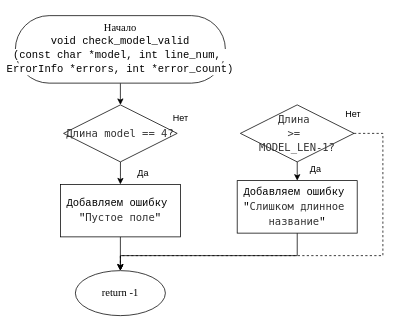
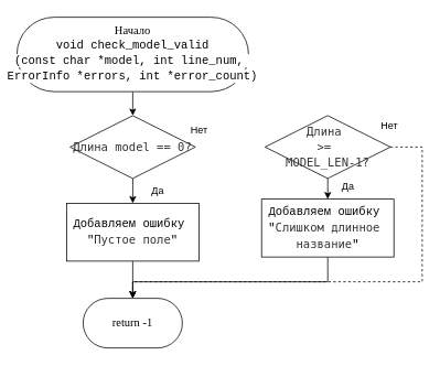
- <mxCell id="5" value="&lt;div style=&quot;line-height: 19px; white-space: pre;&quot;&gt;&lt;div style=&quot;line-height: 19px;&quot;&gt;&lt;div style=&quot;line-height: 19px;&quot;&gt;&lt;span style=&quot;color: rgb(51, 51, 51); white-space-collapse: collapse;&quot;&gt;&lt;font face=&quot;Consolas, Monaco, Andale Mono, Ubuntu Mono, monospace&quot; style=&quot;&quot;&gt;Длина model == 4?&lt;/font&gt;&lt;/span&gt;&lt;/div&gt;&lt;/div&gt;&lt;/div&gt;" style="rhombus;whiteSpace=wrap;html=1;rounded=1;strokeColor=default;align=center;verticalAlign=middle;arcSize=0;fontFamily=Consolas;fontSize=14;fontColor=default;fillColor=default;" vertex="1" parent="1"><mxGeometry x="84.25" y="139" width="151.5" height="76" as="geometry" /></mxCell>
+ <mxCell id="5" value="&lt;div style=&quot;line-height: 19px; white-space: pre;&quot;&gt;&lt;div style=&quot;line-height: 19px;&quot;&gt;&lt;div style=&quot;line-height: 19px;&quot;&gt;&lt;span style=&quot;color: rgb(51, 51, 51); white-space-collapse: collapse;&quot;&gt;&lt;font face=&quot;Consolas, Monaco, Andale Mono, Ubuntu Mono, monospace&quot; style=&quot;&quot;&gt;Длина model == 0?&lt;/font&gt;&lt;/span&gt;&lt;/div&gt;&lt;/div&gt;&lt;/div&gt;" style="rhombus;whiteSpace=wrap;html=1;rounded=1;strokeColor=default;align=center;verticalAlign=middle;arcSize=0;fontFamily=Consolas;fontSize=14;fontColor=default;fillColor=default;" vertex="1" parent="1"><mxGeometry x="84.25" y="139" width="151.5" height="76" as="geometry" /></mxCell>
- <mxCell id="13" value="return -1" style="ellipse;whiteSpace=wrap;html=1;fontSize=14;fontFamily=Consolas;arcSize=50;" vertex="1" parent="1"><mxGeometry x="100" y="360" width="120" height="60" as="geometry" /></mxCell>
+ <mxCell id="13" value="return -1" style="whiteSpace=wrap;html=1;fontSize=14;fontFamily=Consolas;rounded=1;arcSize=50;" vertex="1" parent="1"><mxGeometry x="100" y="360" width="120" height="60" as="geometry" /></mxCell>
